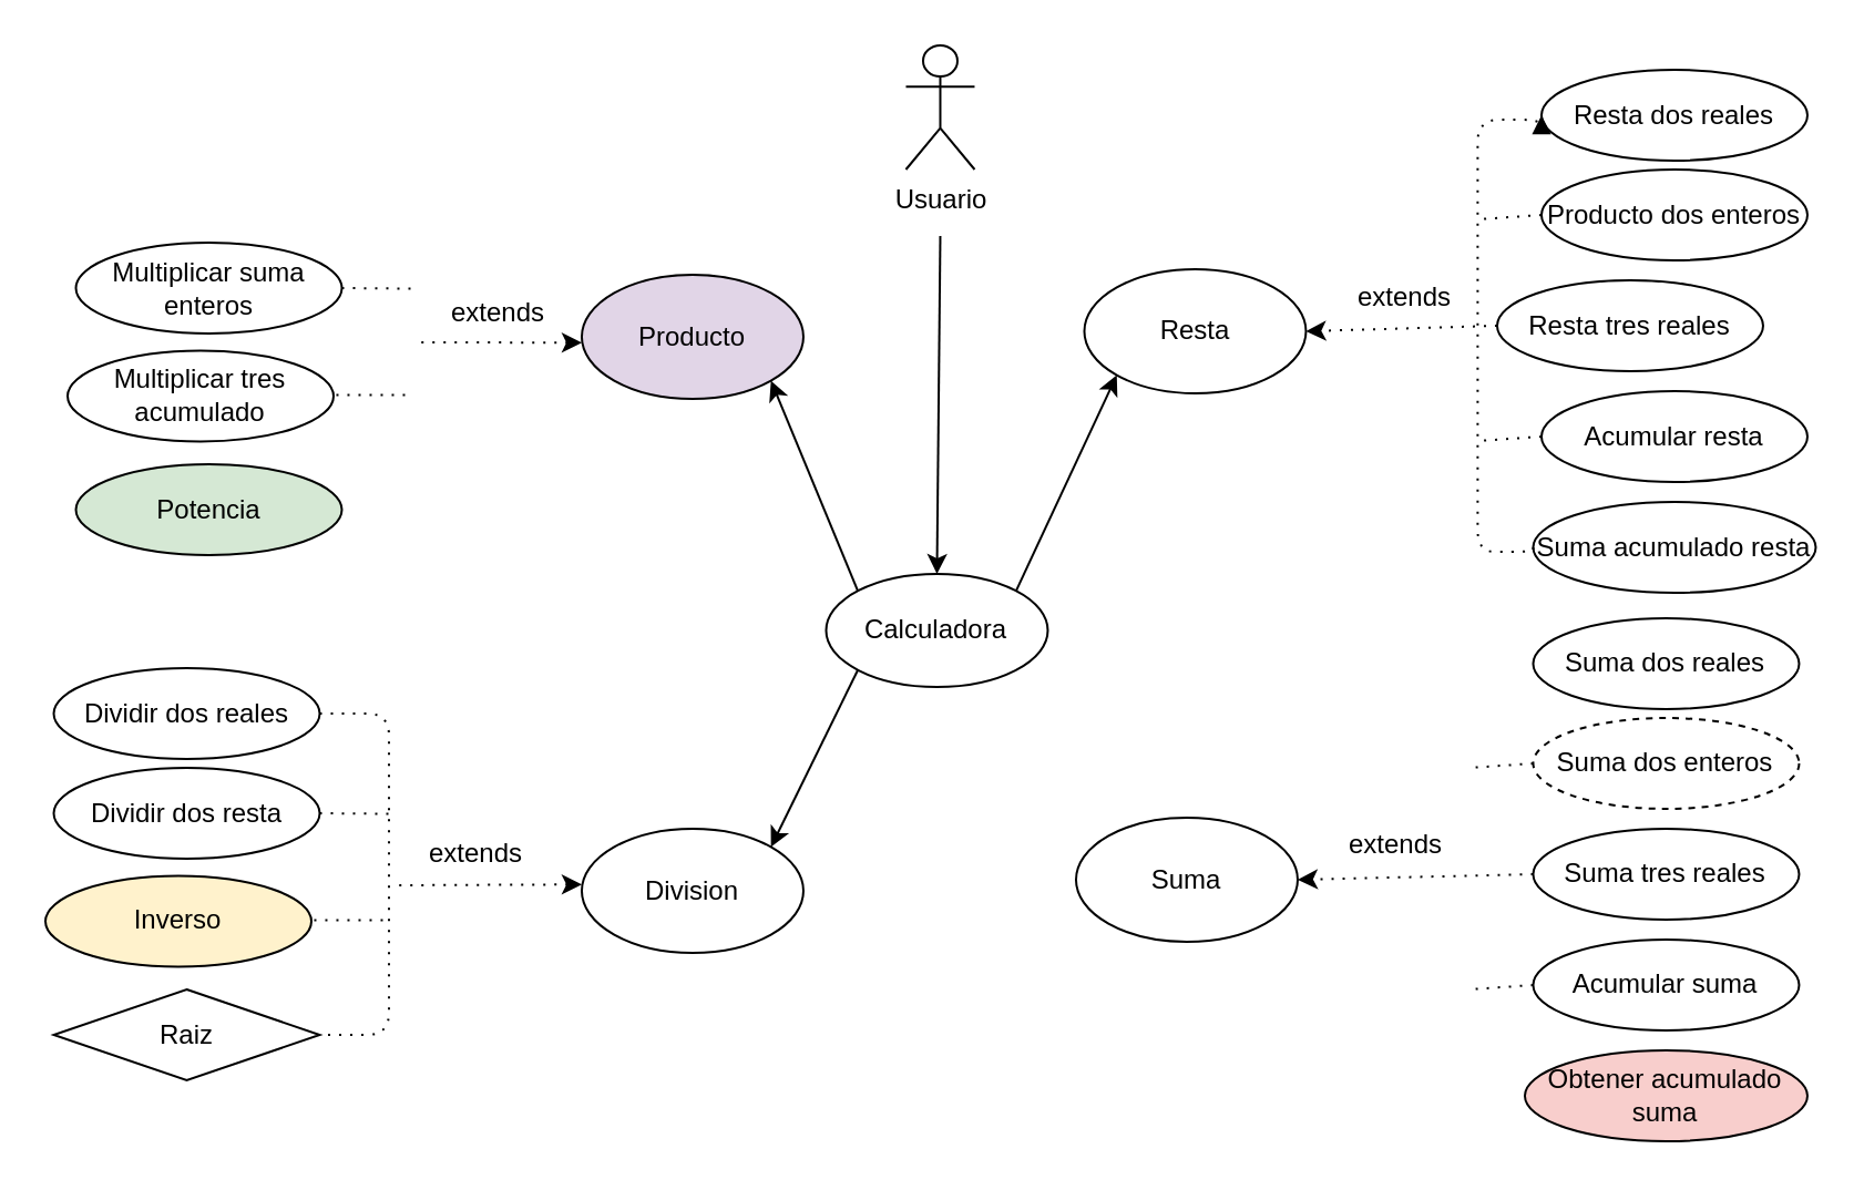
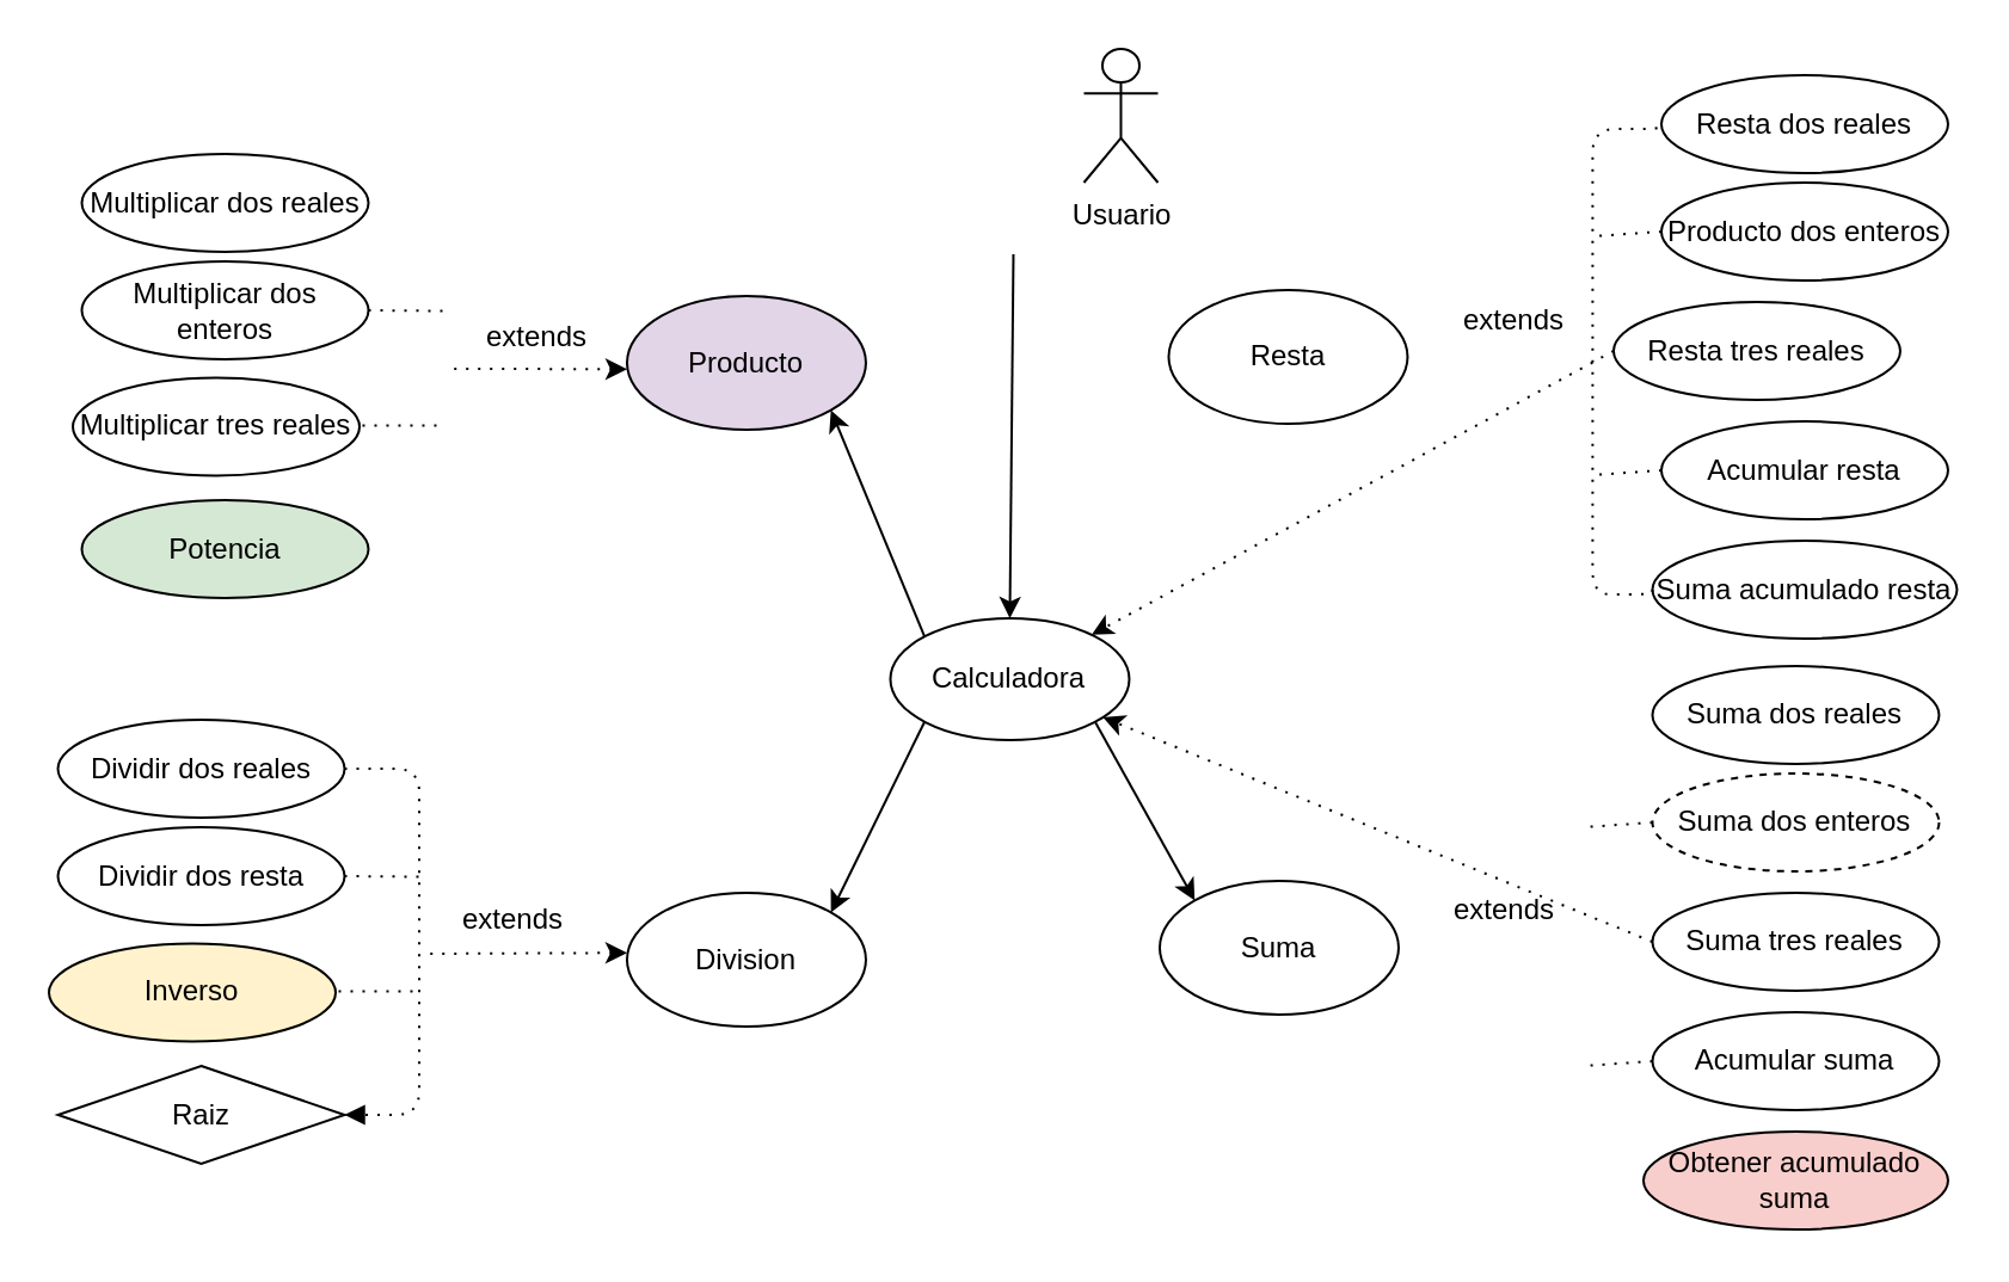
- <mxCell id="2" value="Usuario" style="shape=umlActor;verticalLabelPosition=bottom;verticalAlign=top;html=1;outlineConnect=0;" vertex="1" parent="1"><mxGeometry x="408.24" y="20" width="31" height="56" as="geometry" /></mxCell>
+ <mxCell id="2" value="Usuario" style="shape=umlActor;verticalLabelPosition=bottom;verticalAlign=top;html=1;outlineConnect=0;" vertex="1" parent="1"><mxGeometry x="453.24" y="20" width="31" height="56" as="geometry" /></mxCell>
- <mxCell id="14" value="" style="endArrow=block;dashed=1;html=1;dashPattern=1 4;edgeStyle=orthogonalEdgeStyle;entryX=0;entryY=0.5;entryDx=0;entryDy=0;exitX=0;exitY=0.5;exitDx=0;exitDy=0;" edge="1" parent="1" source="9" target="5"><mxGeometry width="50" height="50" relative="1" as="geometry"><mxPoint x="616.24" y="288.5" as="sourcePoint" /><mxPoint x="616.24" y="178.5" as="targetPoint" /><Array as="points"><mxPoint x="666.24" y="248.5" /><mxPoint x="666.24" y="53.5" /></Array></mxGeometry></mxCell>
+ <mxCell id="14" value="" style="endArrow=none;dashed=1;html=1;dashPattern=1 4;edgeStyle=orthogonalEdgeStyle;entryX=0;entryY=0.5;entryDx=0;entryDy=0;exitX=0;exitY=0.5;exitDx=0;exitDy=0;" edge="1" parent="1" source="9" target="5"><mxGeometry width="50" height="50" relative="1" as="geometry"><mxPoint x="616.24" y="288.5" as="sourcePoint" /><mxPoint x="616.24" y="178.5" as="targetPoint" /><Array as="points"><mxPoint x="666.24" y="248.5" /><mxPoint x="666.24" y="53.5" /></Array></mxGeometry></mxCell>
+ <mxCell id="27" value="&lt;span style=&quot;text-align: left&quot;&gt;Multiplicar dos reales&lt;/span&gt;" style="ellipse;whiteSpace=wrap;html=1;" vertex="1" parent="1"><mxGeometry x="33.75" y="64" width="120" height="41" as="geometry" /></mxCell>
- <mxCell id="28" value="&lt;span style=&quot;text-align: left&quot;&gt;Multiplicar suma enteros&lt;/span&gt;" style="ellipse;whiteSpace=wrap;html=1;" vertex="1" parent="1"><mxGeometry x="33.75" y="109" width="120" height="41" as="geometry" /></mxCell>
+ <mxCell id="28" value="&lt;span style=&quot;text-align: left&quot;&gt;Multiplicar dos enteros&lt;/span&gt;" style="ellipse;whiteSpace=wrap;html=1;" vertex="1" parent="1"><mxGeometry x="33.75" y="109" width="120" height="41" as="geometry" /></mxCell>
- <mxCell id="13" value="" style="endArrow=classic;html=1;entryX=1;entryY=0.5;entryDx=0;entryDy=0;dashed=1;dashPattern=1 4;exitX=0;exitY=0.5;exitDx=0;exitDy=0;" edge="1" parent="1" source="7" target="4"><mxGeometry width="50" height="50" relative="1" as="geometry"><mxPoint x="666.24" y="147.5" as="sourcePoint" /><mxPoint x="498.74" y="161" as="targetPoint" /></mxGeometry></mxCell>
+ <mxCell id="13" value="" style="endArrow=classic;html=1;dashed=1;dashPattern=1 4;exitX=0;exitY=0.5;exitDx=0;exitDy=0;" edge="1" parent="1" source="7" target="3"><mxGeometry width="50" height="50" relative="1" as="geometry"><mxPoint x="666.24" y="147.5" as="sourcePoint" /><mxPoint x="498.74" y="161" as="targetPoint" /></mxGeometry></mxCell>
- <mxCell id="29" value="&lt;span style=&quot;text-align: left&quot;&gt;Multiplicar tres acumulado&lt;/span&gt;" style="ellipse;whiteSpace=wrap;html=1;" vertex="1" parent="1"><mxGeometry x="30" y="157.75" width="120" height="41" as="geometry" /></mxCell>
+ <mxCell id="29" value="&lt;span style=&quot;text-align: left&quot;&gt;Multiplicar tres reales&lt;/span&gt;" style="ellipse;whiteSpace=wrap;html=1;" vertex="1" parent="1"><mxGeometry x="30" y="157.75" width="120" height="41" as="geometry" /></mxCell>
- <mxCell id="11" value="" style="endArrow=classic;html=1;entryX=0;entryY=1;entryDx=0;entryDy=0;exitX=1;exitY=0;exitDx=0;exitDy=0;" edge="1" parent="1" source="3" target="4"><mxGeometry width="50" height="50" relative="1" as="geometry"><mxPoint x="516.24" y="148.5" as="sourcePoint" /><mxPoint x="423.74" y="161" as="targetPoint" /></mxGeometry></mxCell>
+ <mxCell id="44" value="" style="endArrow=classic;html=1;entryX=0;entryY=0;entryDx=0;entryDy=0;exitX=1;exitY=1;exitDx=0;exitDy=0;" edge="1" parent="1" source="3" target="17"><mxGeometry width="50" height="50" relative="1" as="geometry"><mxPoint x="467.944" y="276.148" as="sourcePoint" /><mxPoint x="498.74" y="159" as="targetPoint" /></mxGeometry></mxCell>
- <mxCell id="24" value="" style="endArrow=classic;html=1;entryX=1;entryY=0.5;entryDx=0;entryDy=0;dashed=1;dashPattern=1 4;exitX=0;exitY=0.5;exitDx=0;exitDy=0;" edge="1" parent="1" source="20" target="17"><mxGeometry width="50" height="50" relative="1" as="geometry"><mxPoint x="662.49" y="395" as="sourcePoint" /><mxPoint x="494.99" y="408.5" as="targetPoint" /></mxGeometry></mxCell>
+ <mxCell id="24" value="" style="endArrow=classic;html=1;dashed=1;dashPattern=1 4;exitX=0;exitY=0.5;exitDx=0;exitDy=0;" edge="1" parent="1" source="20" target="3"><mxGeometry width="50" height="50" relative="1" as="geometry"><mxPoint x="662.49" y="395" as="sourcePoint" /><mxPoint x="494.99" y="408.5" as="targetPoint" /></mxGeometry></mxCell>
- <mxCell id="39" value="" style="endArrow=none;dashed=1;html=1;dashPattern=1 4;exitX=1;exitY=0.5;exitDx=0;exitDy=0;edgeStyle=orthogonalEdgeStyle;entryX=1;entryY=0.5;entryDx=0;entryDy=0;" edge="1" parent="1" source="35" target="38"><mxGeometry width="50" height="50" relative="1" as="geometry"><mxPoint x="271.24" y="364.75" as="sourcePoint" /><mxPoint x="321.24" y="314.75" as="targetPoint" /><Array as="points"><mxPoint x="174.99" y="321.75" /><mxPoint x="174.99" y="466.75" /></Array></mxGeometry></mxCell>
+ <mxCell id="39" value="" style="endArrow=block;dashed=1;html=1;dashPattern=1 4;exitX=1;exitY=0.5;exitDx=0;exitDy=0;edgeStyle=orthogonalEdgeStyle;entryX=1;entryY=0.5;entryDx=0;entryDy=0;" edge="1" parent="1" source="35" target="38"><mxGeometry width="50" height="50" relative="1" as="geometry"><mxPoint x="271.24" y="364.75" as="sourcePoint" /><mxPoint x="321.24" y="314.75" as="targetPoint" /><Array as="points"><mxPoint x="174.99" y="321.75" /><mxPoint x="174.99" y="466.75" /></Array></mxGeometry></mxCell>
